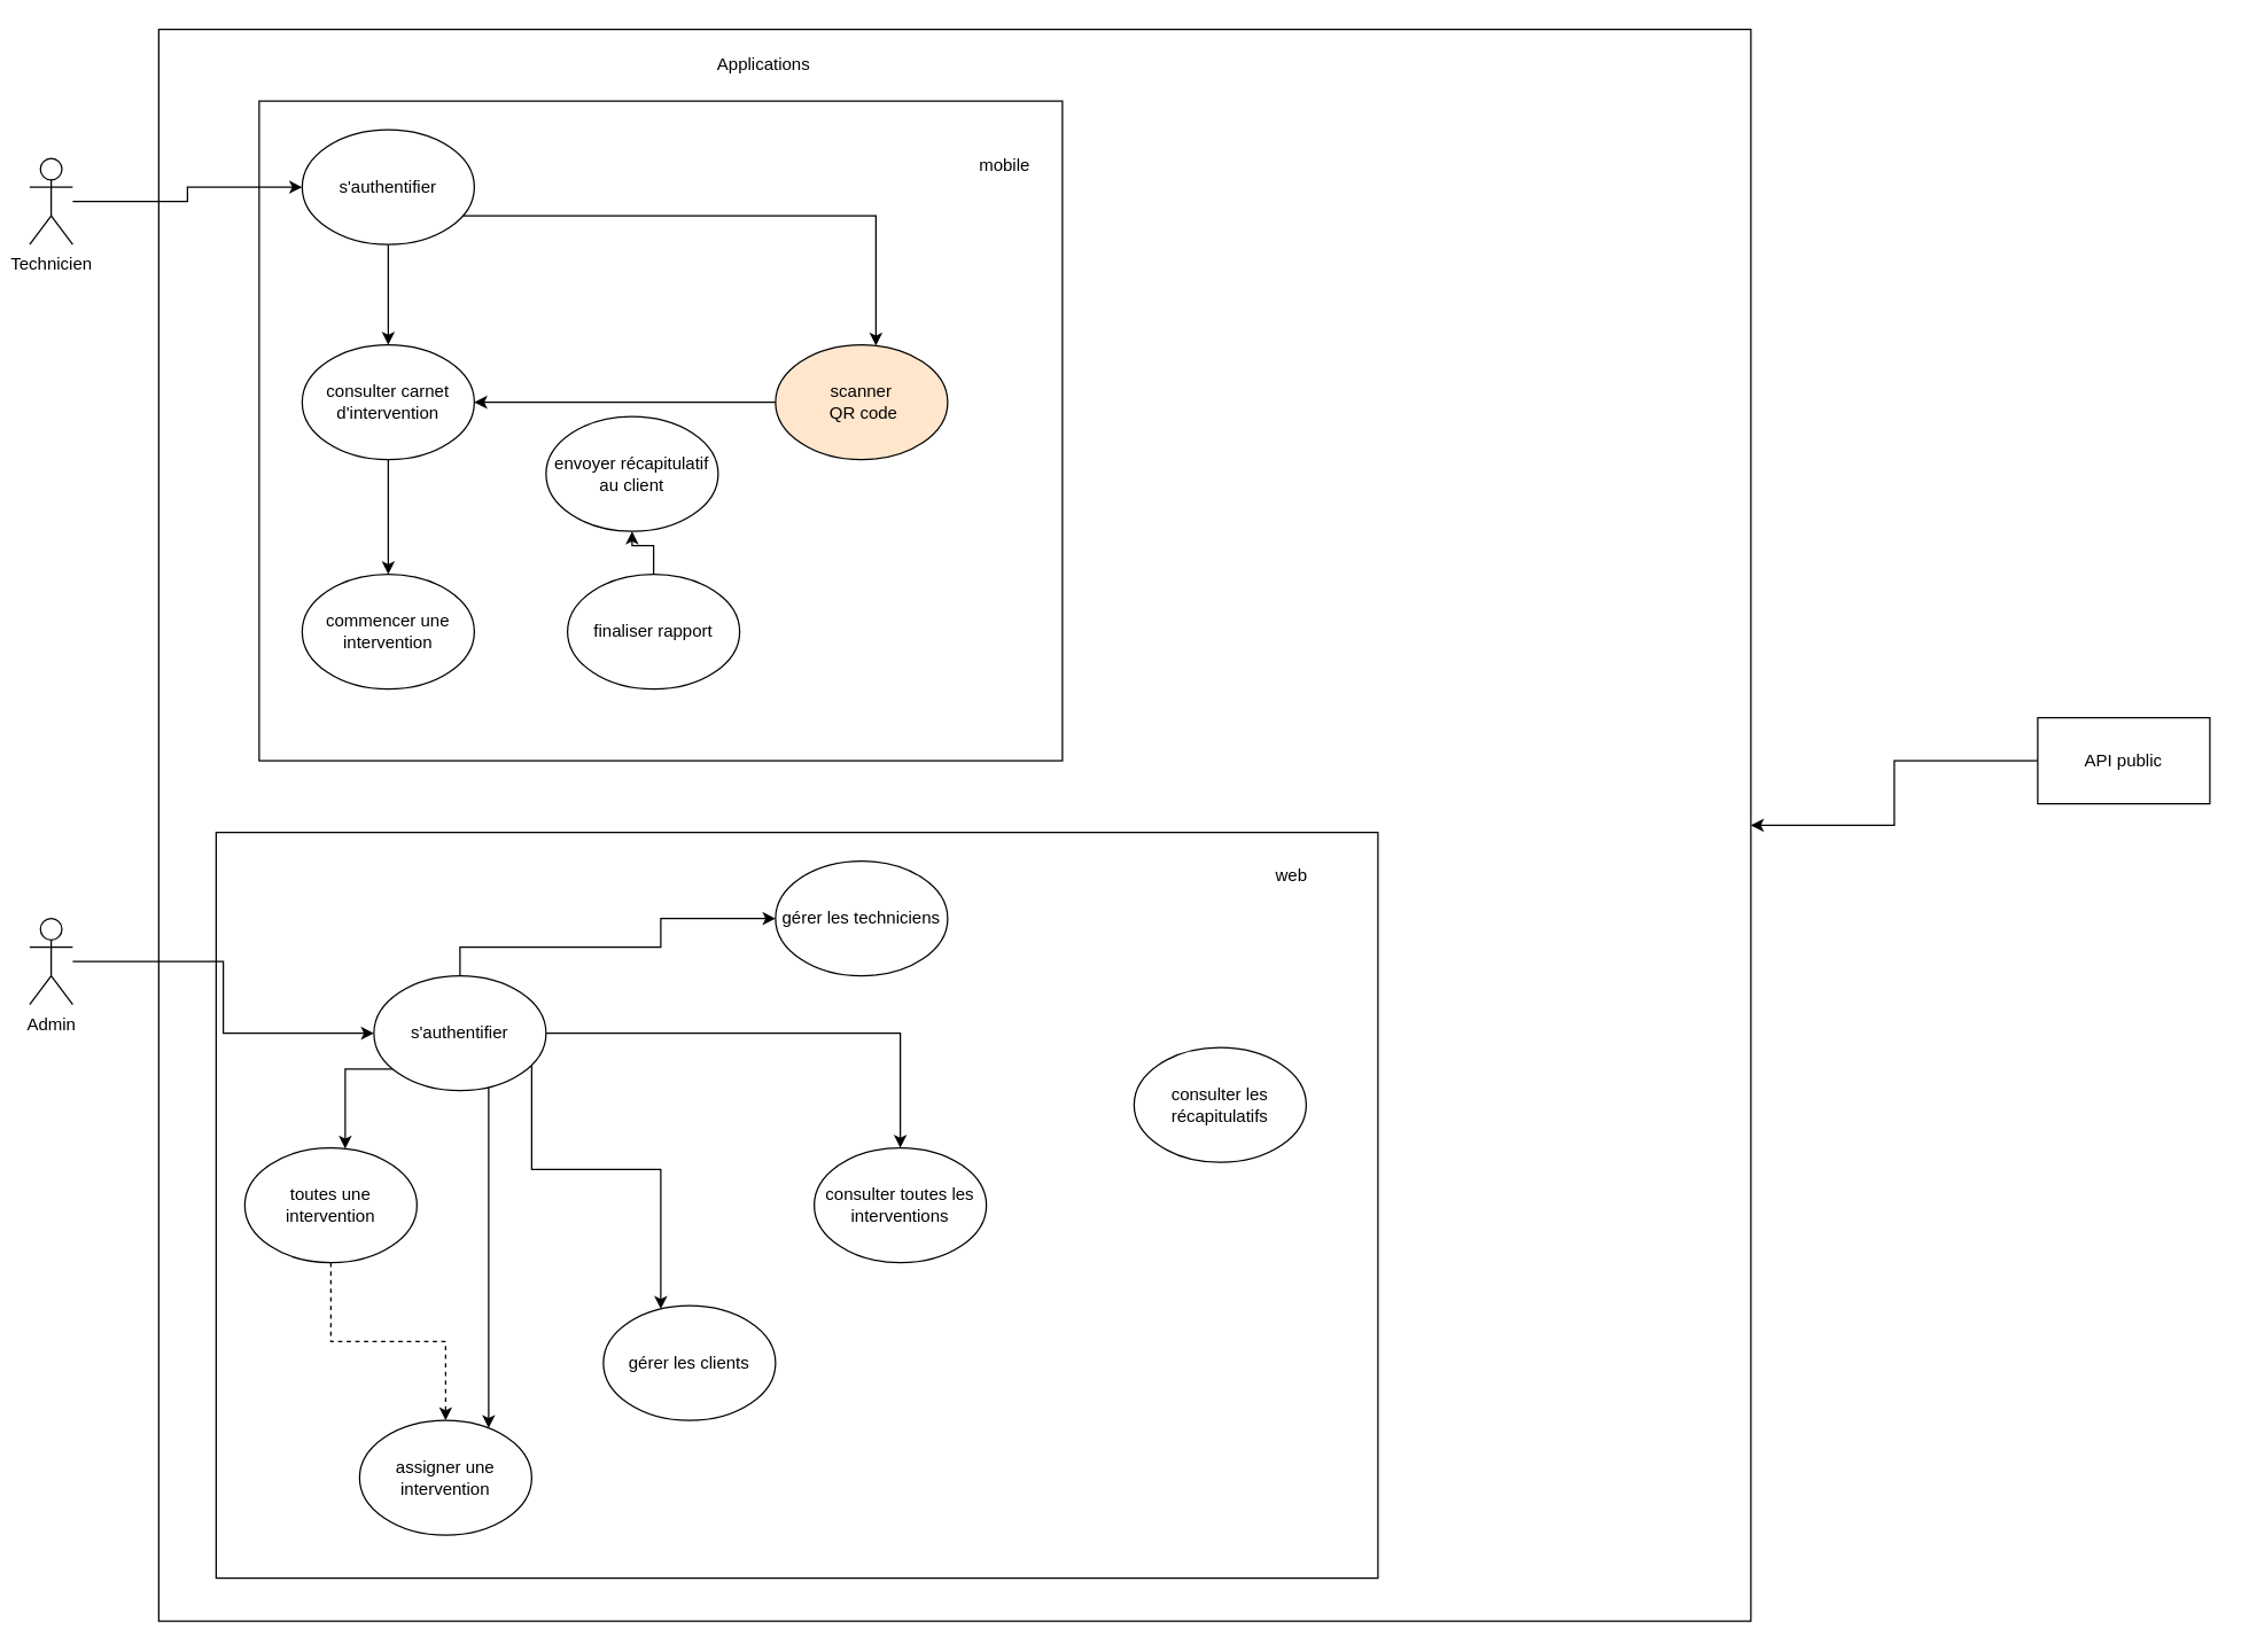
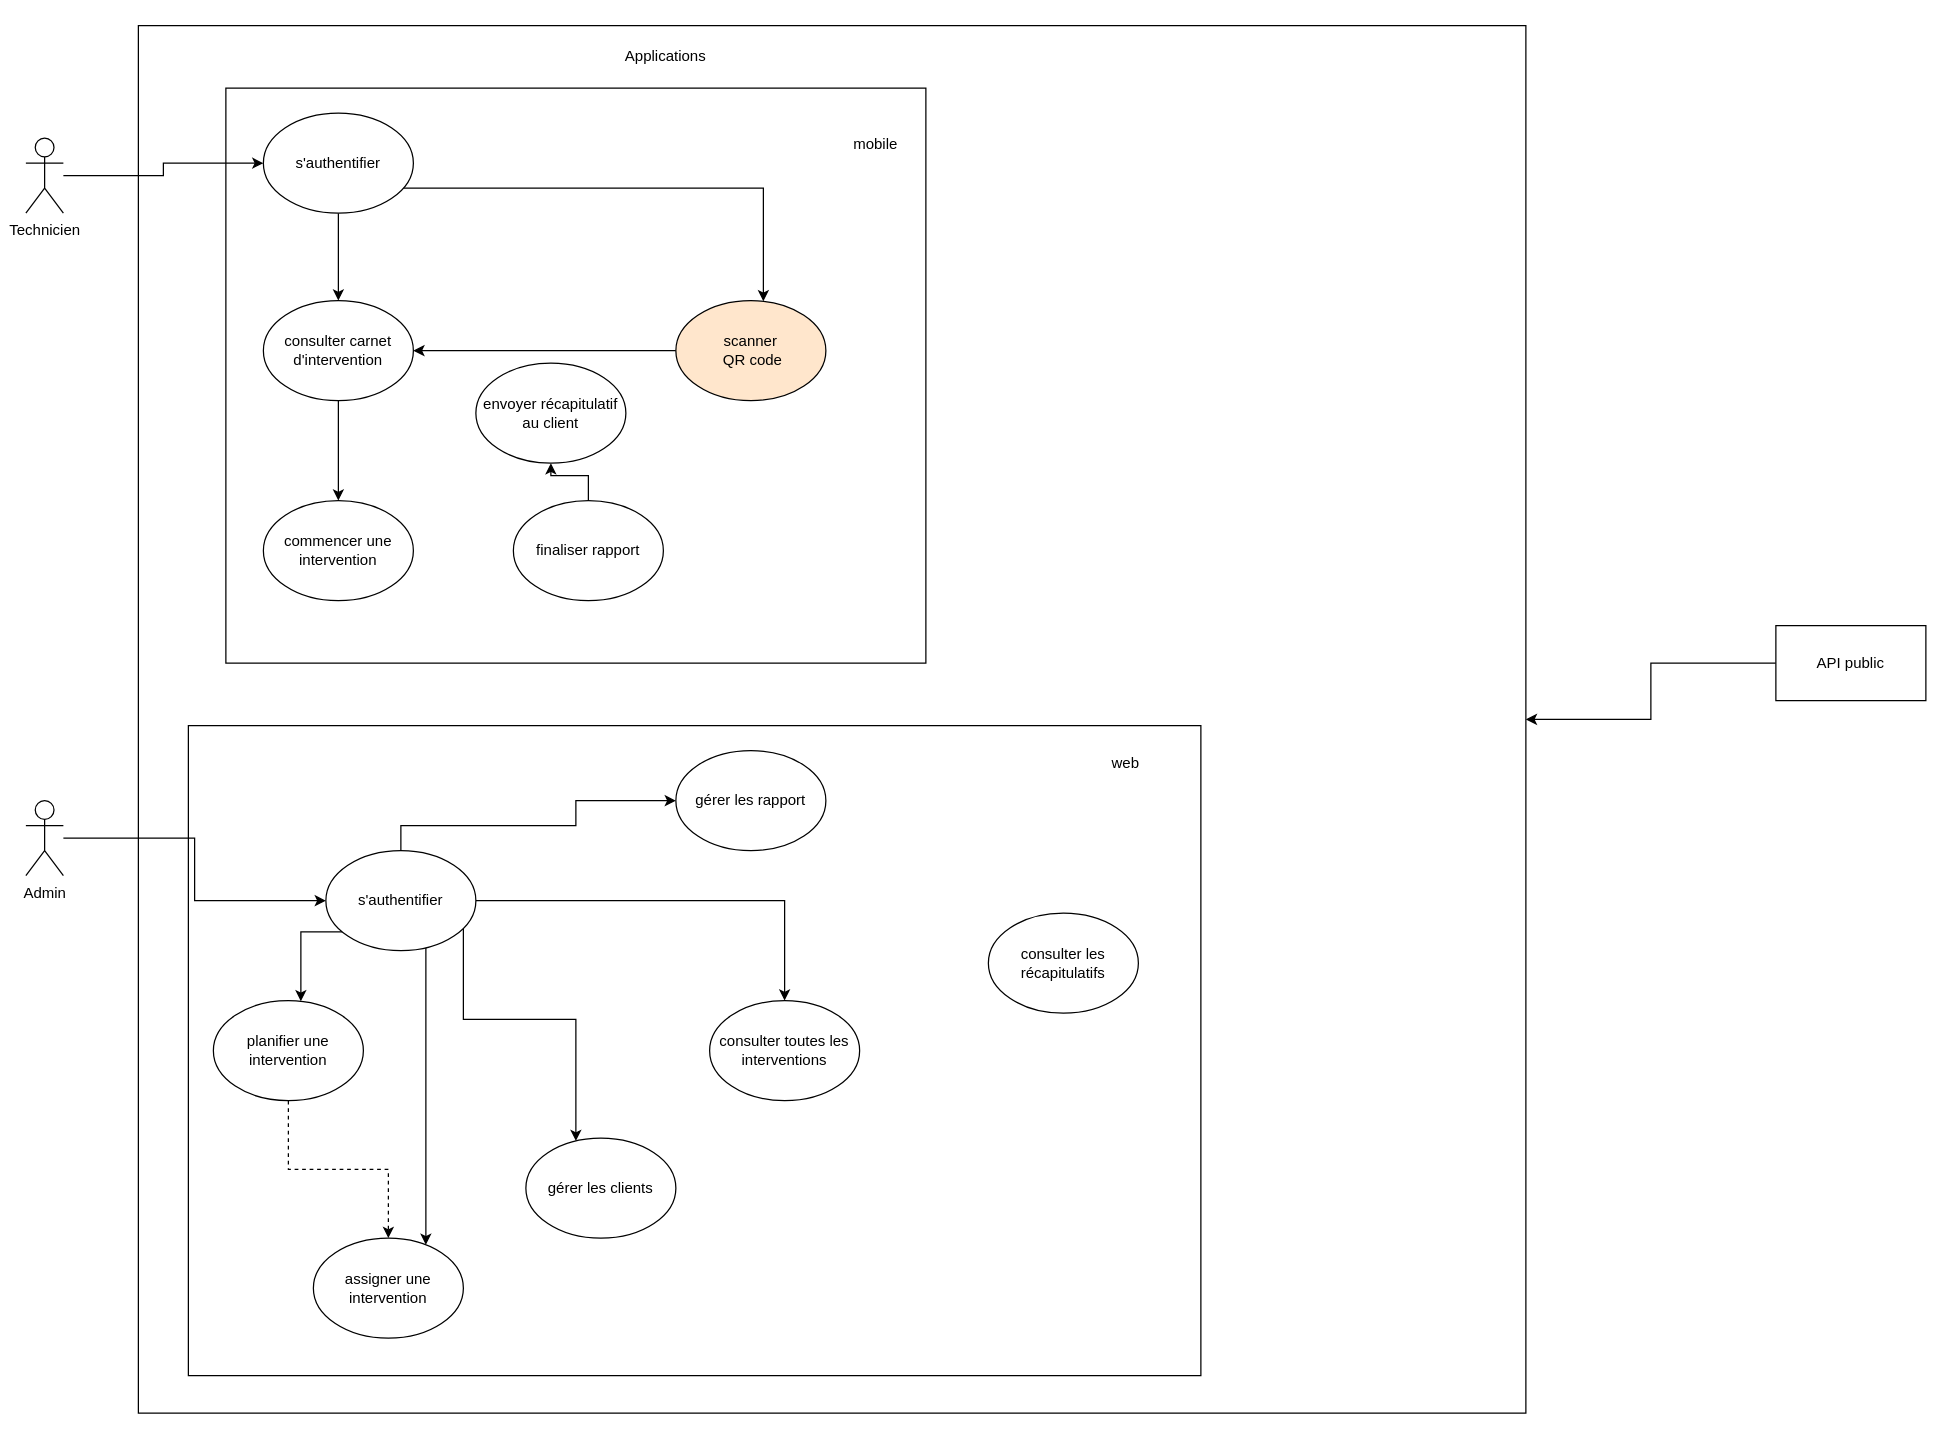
- <mxCell id="30" value="&lt;div&gt;finaliser rapport&lt;/div&gt;" style="ellipse;whiteSpace=wrap;html=1;" vertex="1" parent="1"><mxGeometry x="395" y="400" width="120" height="80" as="geometry" /></mxCell>
+ <mxCell id="30" value="&lt;div&gt;finaliser rapport&lt;/div&gt;" style="ellipse;whiteSpace=wrap;html=1;" vertex="1" parent="1"><mxGeometry x="410" y="400" width="120" height="80" as="geometry" /></mxCell>
- <mxCell id="37" value="gérer les techniciens" style="ellipse;whiteSpace=wrap;html=1;" vertex="1" parent="1"><mxGeometry x="540" y="600" width="120" height="80" as="geometry" /></mxCell>
+ <mxCell id="37" value="gérer les rapport" style="ellipse;whiteSpace=wrap;html=1;" vertex="1" parent="1"><mxGeometry x="540" y="600" width="120" height="80" as="geometry" /></mxCell>
- <mxCell id="22" value="&lt;div&gt;toutes une intervention&lt;/div&gt;" style="ellipse;whiteSpace=wrap;html=1;" vertex="1" parent="1"><mxGeometry x="170" y="800" width="120" height="80" as="geometry" /></mxCell>
+ <mxCell id="22" value="&lt;div&gt;planifier une intervention&lt;/div&gt;" style="ellipse;whiteSpace=wrap;html=1;" vertex="1" parent="1"><mxGeometry x="170" y="800" width="120" height="80" as="geometry" /></mxCell>
